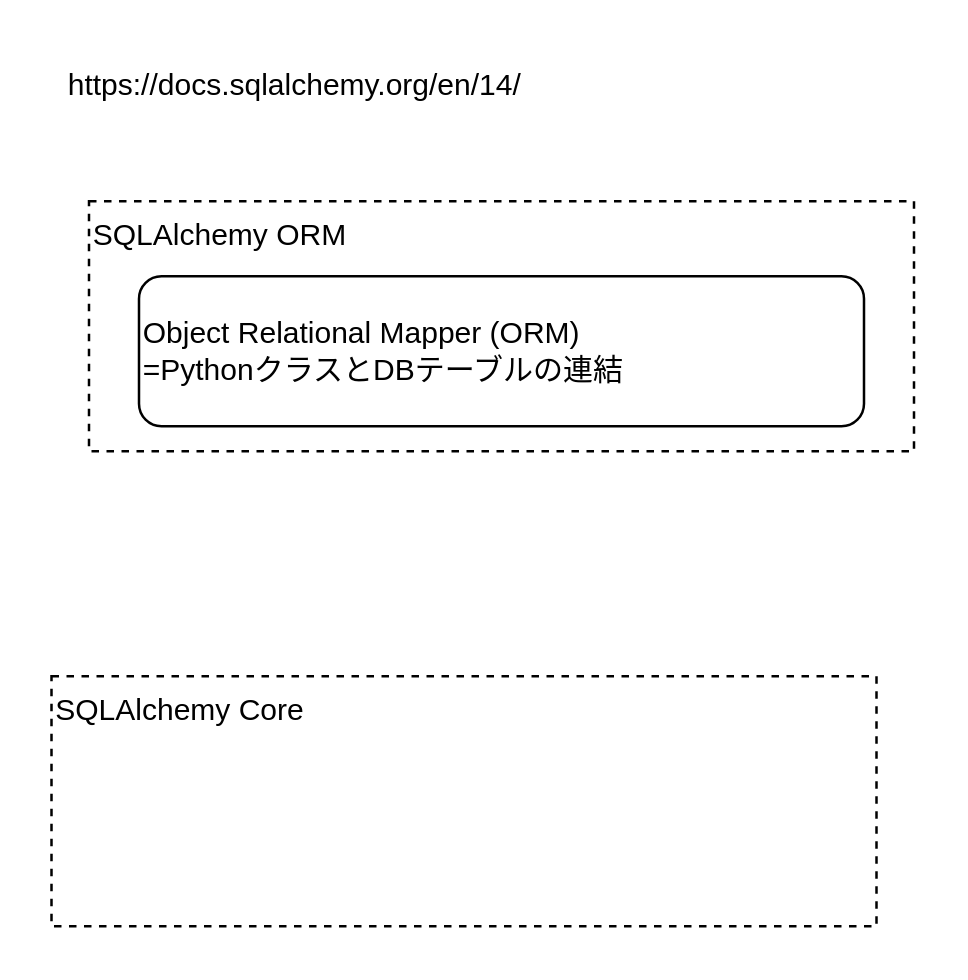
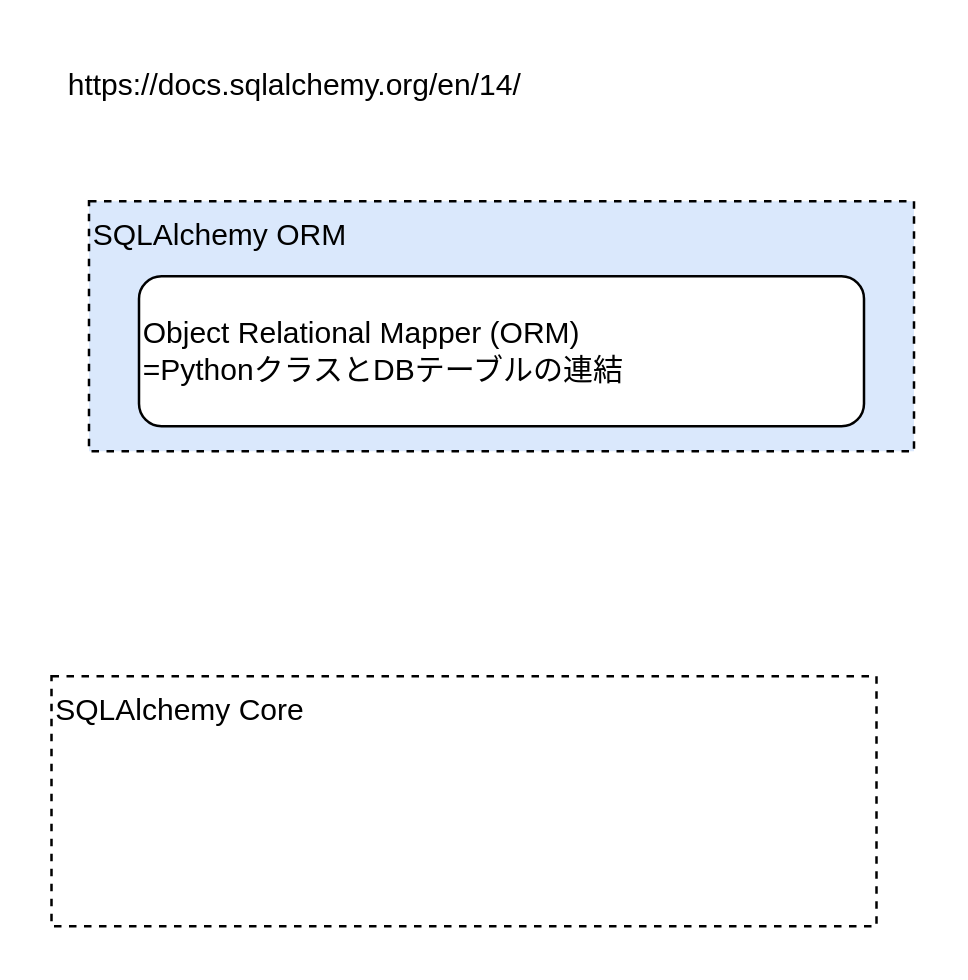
- <mxCell id="3" value="SQLAlchemy ORM" style="rounded=0;whiteSpace=wrap;html=1;dashed=1;align=left;verticalAlign=top;" vertex="1" parent="1"><mxGeometry x="35" y="80" width="330" height="100" as="geometry" /></mxCell>
+ <mxCell id="3" value="SQLAlchemy ORM" style="rounded=0;whiteSpace=wrap;html=1;dashed=1;align=left;verticalAlign=top;fillColor=#dae8fc;" vertex="1" parent="1"><mxGeometry x="35" y="80" width="330" height="100" as="geometry" /></mxCell>
